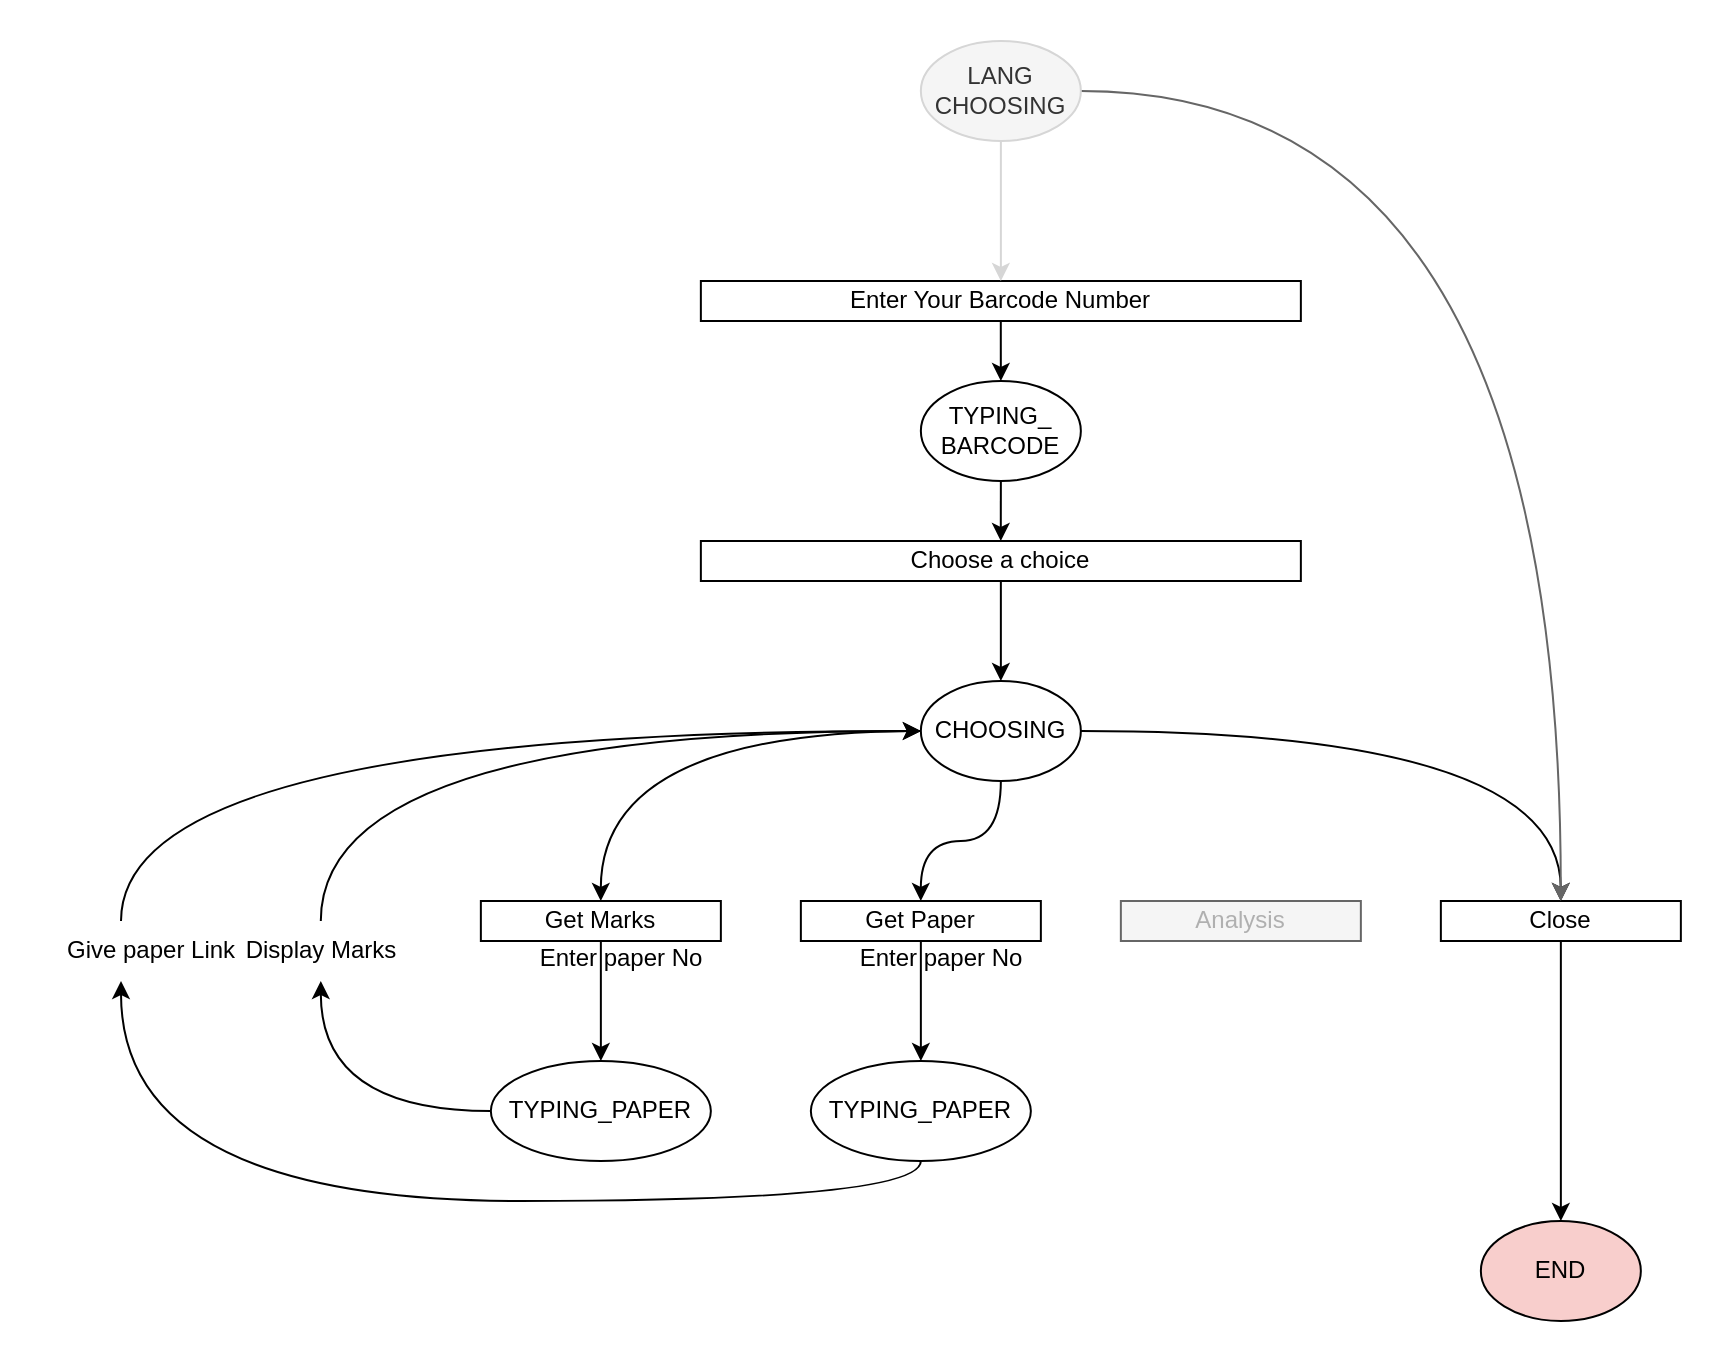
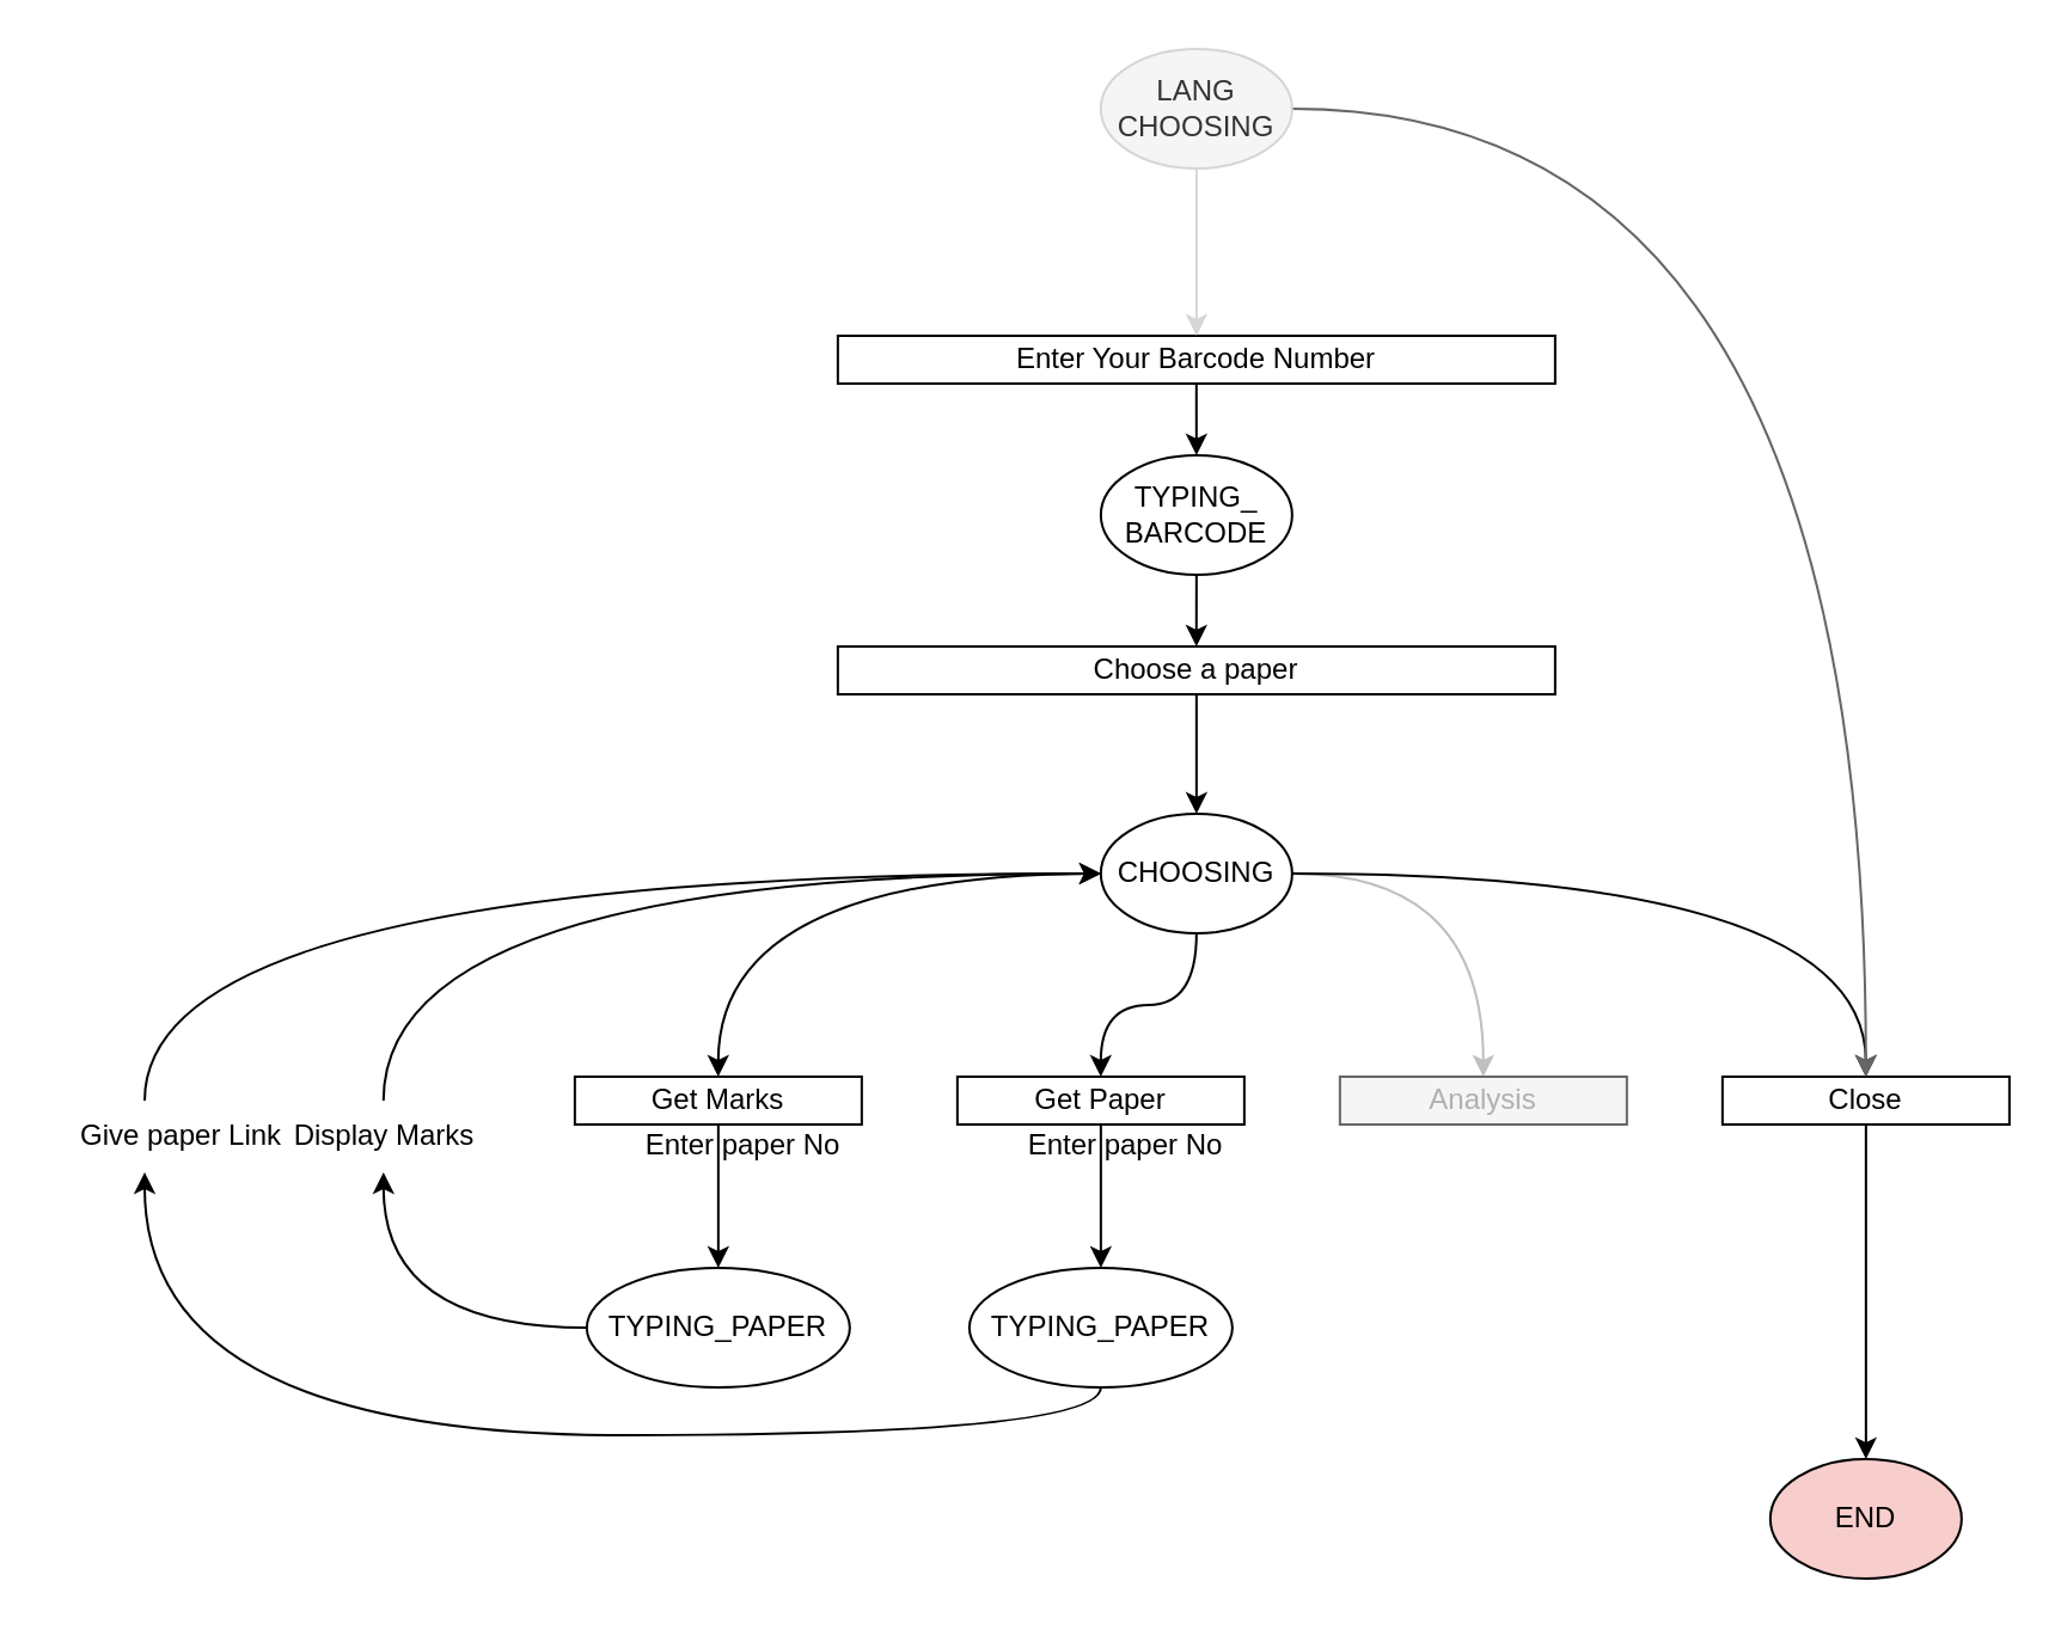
- <mxCell id="24" value="Choose a choice" style="rounded=0;whiteSpace=wrap;html=1;" parent="1" vertex="1"><mxGeometry x="349.93" y="270" width="300" height="20" as="geometry" /></mxCell>
+ <mxCell id="24" value="Choose a paper" style="rounded=0;whiteSpace=wrap;html=1;" parent="1" vertex="1"><mxGeometry x="349.93" y="270" width="300" height="20" as="geometry" /></mxCell>
+ <mxCell id="4" style="edgeStyle=orthogonalEdgeStyle;rounded=0;orthogonalLoop=1;jettySize=auto;html=1;curved=1;strokeColor=#BFBFBF;" parent="1" source="6" target="13" edge="1"><mxGeometry relative="1" as="geometry" /></mxCell>
